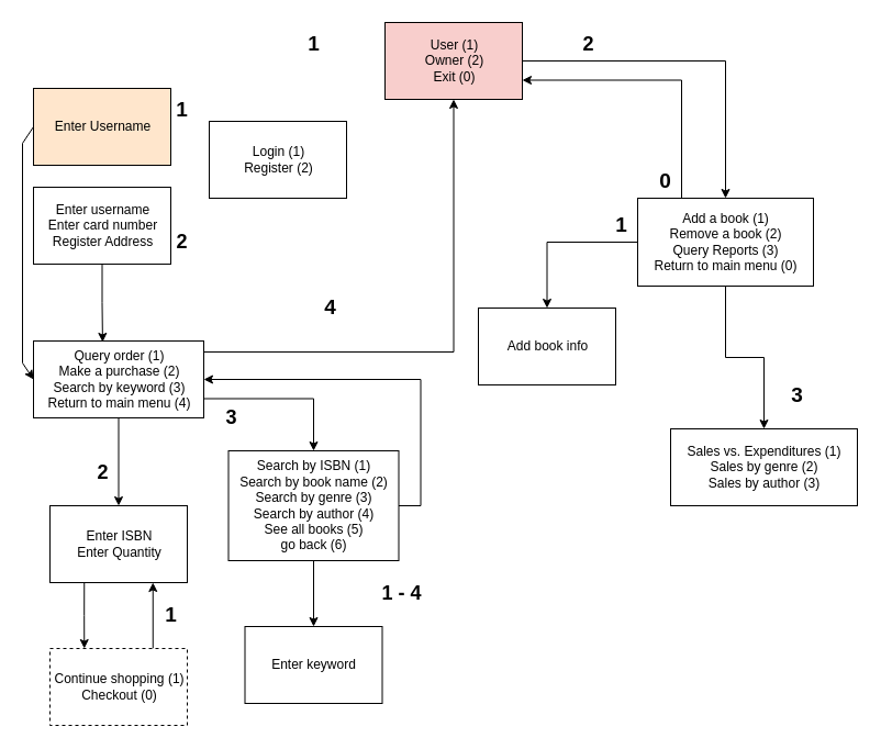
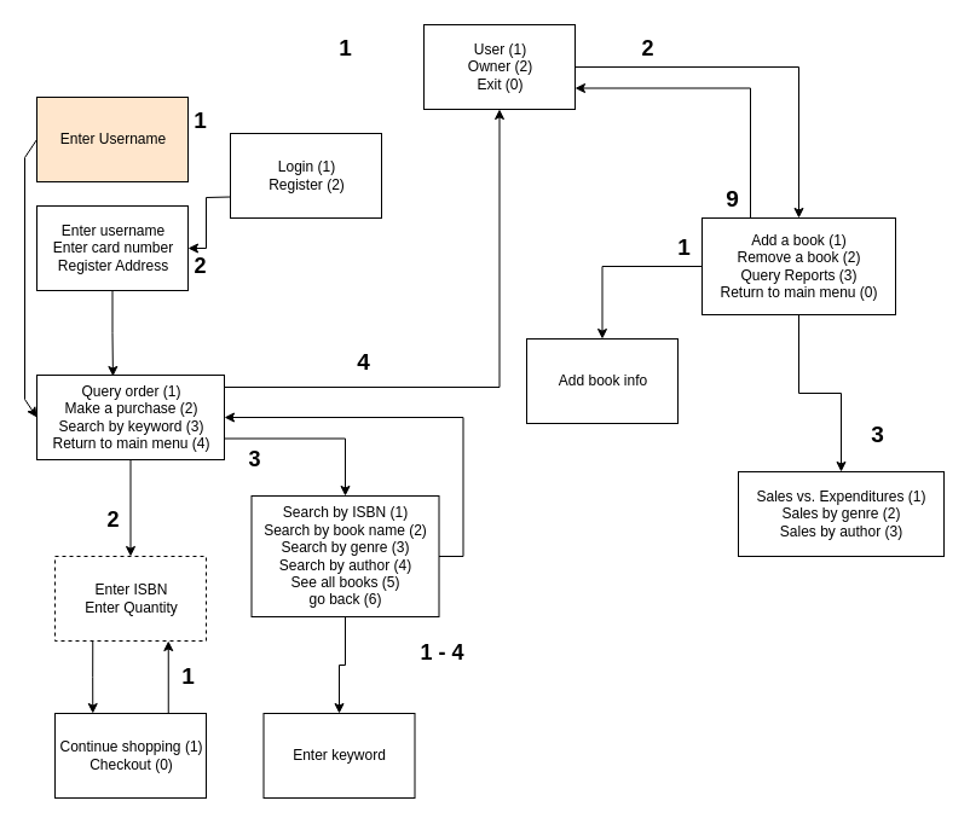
- <mxCell id="3" value="User (1)&lt;br&gt;Owner (2)&lt;br&gt;Exit (0)" style="html=1;fillColor=#f8cecc;" vertex="1" parent="1"><mxGeometry x="350" y="20" width="125" height="70" as="geometry" /></mxCell>
+ <mxCell id="3" value="User (1)&lt;br&gt;Owner (2)&lt;br&gt;Exit (0)" style="html=1;" vertex="1" parent="1"><mxGeometry x="350" y="20" width="125" height="70" as="geometry" /></mxCell>
- <mxCell id="37" value="&lt;b&gt;&lt;font style=&quot;font-size: 19px;&quot;&gt;0&lt;/font&gt;&lt;/b&gt;" style="text;html=1;align=center;verticalAlign=middle;resizable=0;points=[];autosize=1;strokeColor=none;fillColor=none;" vertex="1" parent="1"><mxGeometry x="590" y="145" width="30" height="40" as="geometry" /></mxCell>
+ <mxCell id="37" value="&lt;b&gt;&lt;font style=&quot;font-size: 19px;&quot;&gt;9&lt;/font&gt;&lt;/b&gt;" style="text;html=1;align=center;verticalAlign=middle;resizable=0;points=[];autosize=1;strokeColor=none;fillColor=none;" vertex="1" parent="1"><mxGeometry x="590" y="145" width="30" height="40" as="geometry" /></mxCell>
+ <mxCell id="20" value="" style="endArrow=classic;html=1;rounded=0;fontSize=14;exitX=0;exitY=0.75;exitDx=0;exitDy=0;entryX=1;entryY=0.5;entryDx=0;entryDy=0;" edge="1" parent="1" source="4" target="14"><mxGeometry width="50" height="50" relative="1" as="geometry"><mxPoint x="410" y="410" as="sourcePoint" /><mxPoint x="170" y="200" as="targetPoint" /><Array as="points"><mxPoint x="170" y="163" /><mxPoint x="170" y="205" /></Array></mxGeometry></mxCell>
- <mxCell id="22" value="&lt;b&gt;&lt;font style=&quot;font-size: 19px;&quot;&gt;4&lt;/font&gt;&lt;/b&gt;" style="text;html=1;align=center;verticalAlign=middle;resizable=0;points=[];autosize=1;strokeColor=none;fillColor=none;" vertex="1" parent="1"><mxGeometry x="285" y="260" width="30" height="40" as="geometry" /></mxCell>
+ <mxCell id="22" value="&lt;b&gt;&lt;font style=&quot;font-size: 19px;&quot;&gt;4&lt;/font&gt;&lt;/b&gt;" style="text;html=1;align=center;verticalAlign=middle;resizable=0;points=[];autosize=1;strokeColor=none;fillColor=none;" vertex="1" parent="1"><mxGeometry x="285" y="280" width="30" height="40" as="geometry" /></mxCell>
- <mxCell id="24" value="Enter ISBN&lt;br&gt;Enter Quantity" style="html=1;" vertex="1" parent="1"><mxGeometry x="45" y="460" width="125" height="70" as="geometry" /></mxCell>
+ <mxCell id="24" value="Enter ISBN&lt;br&gt;Enter Quantity" style="html=1;dashed=1;" vertex="1" parent="1"><mxGeometry x="45" y="460" width="125" height="70" as="geometry" /></mxCell>
- <mxCell id="32" value="Enter keyword" style="html=1;" vertex="1" parent="1"><mxGeometry x="222.5" y="570" width="125" height="70" as="geometry" /></mxCell>
+ <mxCell id="32" value="Enter keyword" style="html=1;" vertex="1" parent="1"><mxGeometry x="217.5" y="590" width="125" height="70" as="geometry" /></mxCell>
- <mxCell id="27" value="Continue shopping (1)&lt;br&gt;Checkout (0)" style="html=1;dashed=1;" vertex="1" parent="1"><mxGeometry x="45" y="590" width="125" height="70" as="geometry" /></mxCell>
+ <mxCell id="27" value="Continue shopping (1)&lt;br&gt;Checkout (0)" style="html=1;" vertex="1" parent="1"><mxGeometry x="45" y="590" width="125" height="70" as="geometry" /></mxCell>
